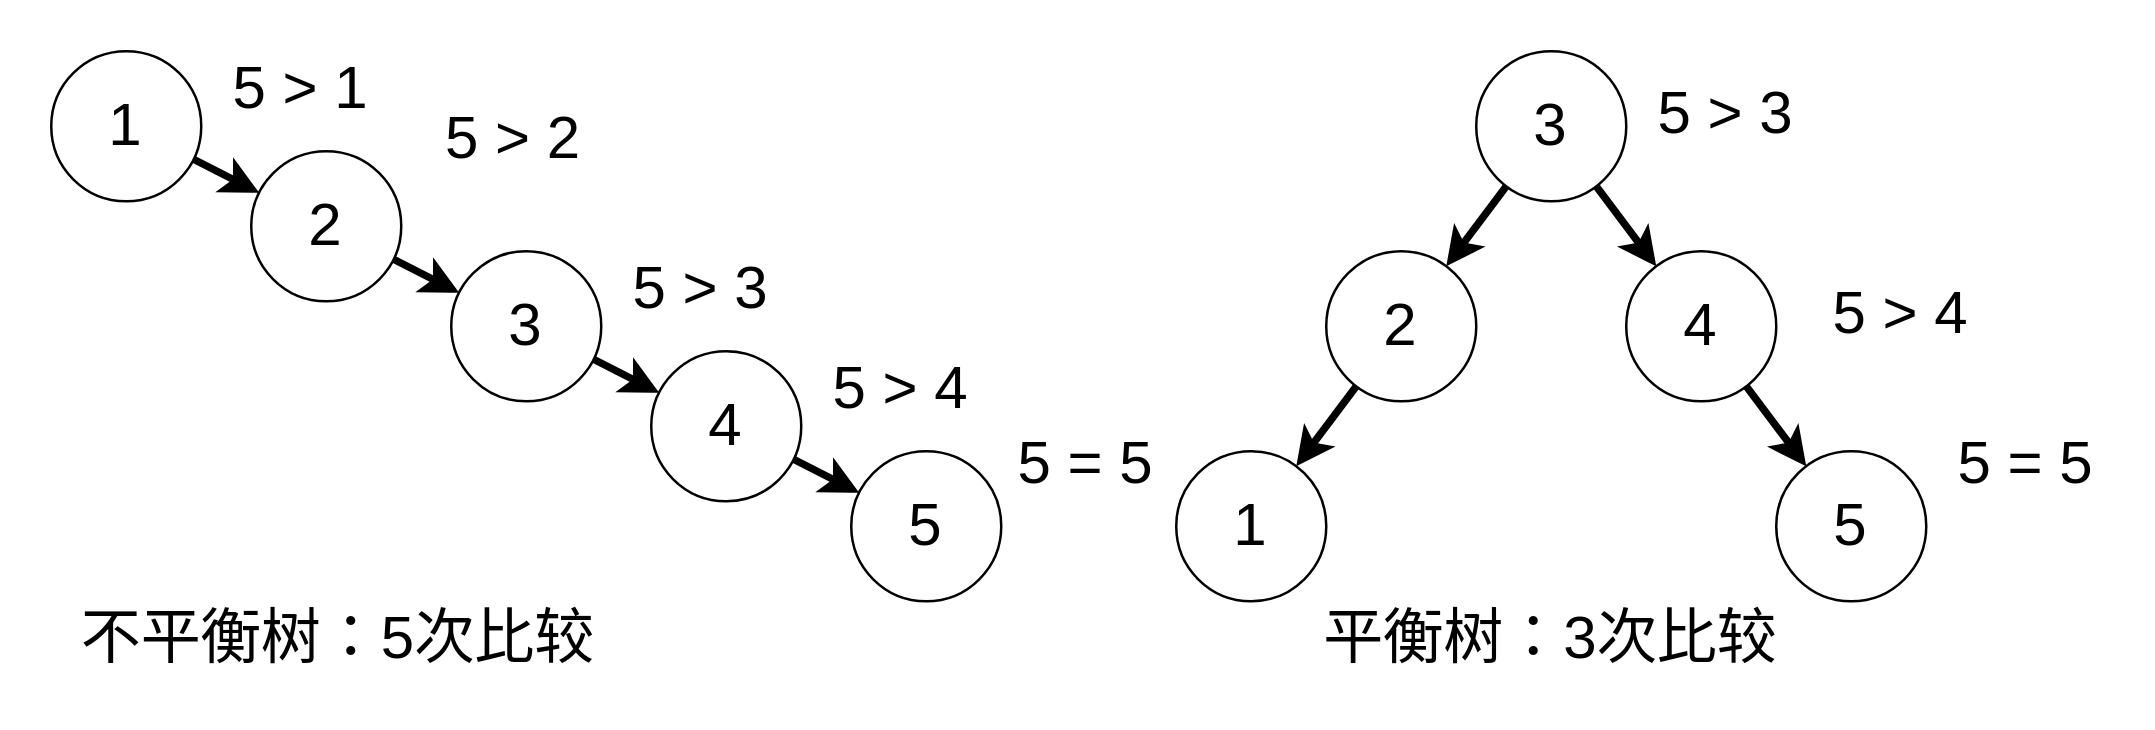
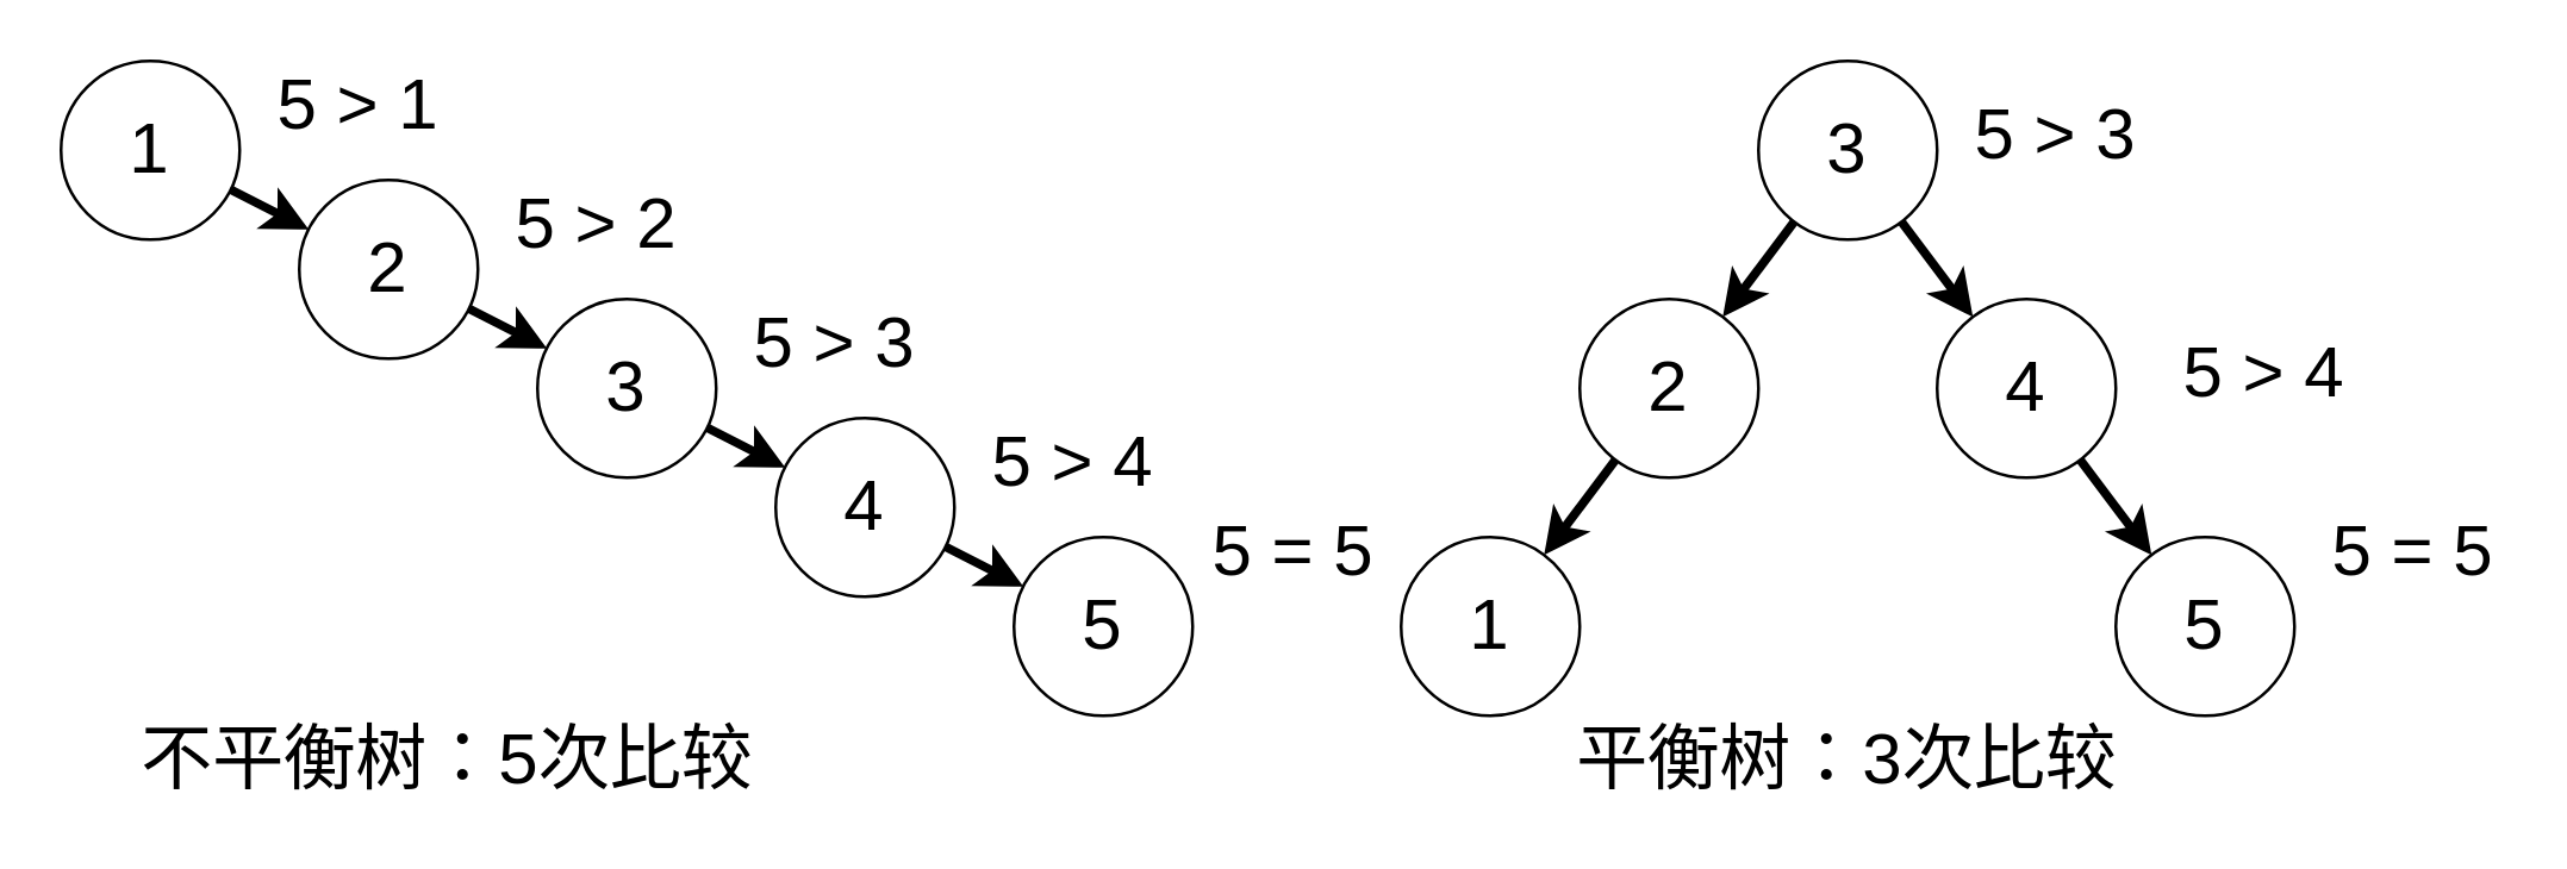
- <mxCell id="12" value="5 &amp;gt; 2" style="text;html=1;strokeColor=none;fillColor=none;align=center;verticalAlign=middle;whiteSpace=wrap;rounded=0;fontSize=24;" parent="1" vertex="1"><mxGeometry x="175" y="40" width="60" height="30" as="geometry" /></mxCell>
+ <mxCell id="12" value="5 &amp;gt; 2" style="text;html=1;strokeColor=none;fillColor=none;align=center;verticalAlign=middle;whiteSpace=wrap;rounded=0;fontSize=24;" parent="1" vertex="1"><mxGeometry x="170" y="60" width="60" height="30" as="geometry" /></mxCell>
- <mxCell id="15" value="&lt;font style=&quot;font-size: 24px;&quot;&gt;不平衡树：5次比较&lt;/font&gt;" style="text;html=1;strokeColor=none;fillColor=none;align=center;verticalAlign=middle;whiteSpace=wrap;rounded=0;" parent="1" vertex="1"><mxGeometry x="25" y="240" width="220" height="30" as="geometry" /></mxCell>
+ <mxCell id="15" value="&lt;font style=&quot;font-size: 24px;&quot;&gt;不平衡树：5次比较&lt;/font&gt;" style="text;html=1;strokeColor=none;fillColor=none;align=center;verticalAlign=middle;whiteSpace=wrap;rounded=0;" parent="1" vertex="1"><mxGeometry x="40" y="240" width="220" height="30" as="geometry" /></mxCell>
